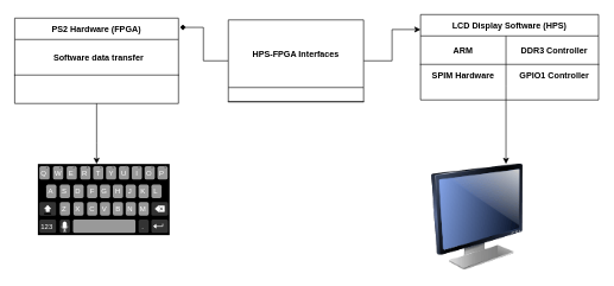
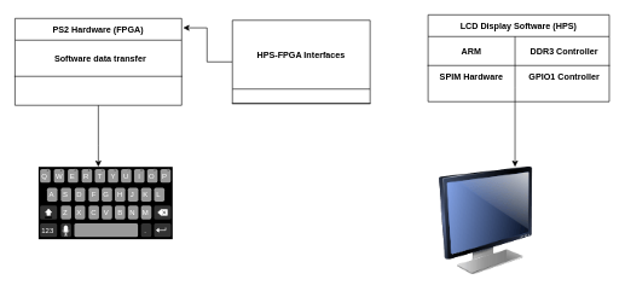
- <mxCell id="2" value="" style="edgeStyle=orthogonalEdgeStyle;rounded=0;orthogonalLoop=1;jettySize=auto;html=1;entryX=1.009;entryY=0.108;entryDx=0;entryDy=0;entryPerimeter=0;endArrow=diamond;" edge="1" parent="1" source="4" target="19"><mxGeometry relative="1" as="geometry"><Array as="points" /></mxGeometry></mxCell>
+ <mxCell id="2" value="" style="edgeStyle=orthogonalEdgeStyle;rounded=0;orthogonalLoop=1;jettySize=auto;html=1;entryX=1.009;entryY=0.108;entryDx=0;entryDy=0;entryPerimeter=0;" edge="1" parent="1" source="4" target="19"><mxGeometry relative="1" as="geometry"><Array as="points" /></mxGeometry></mxCell>
- <mxCell id="3" value="" style="edgeStyle=orthogonalEdgeStyle;rounded=0;orthogonalLoop=1;jettySize=auto;html=1;entryX=0;entryY=0.175;entryDx=0;entryDy=0;entryPerimeter=0;" edge="1" parent="1" source="4" target="8"><mxGeometry relative="1" as="geometry"><mxPoint x="580" y="130" as="targetPoint" /></mxGeometry></mxCell>
